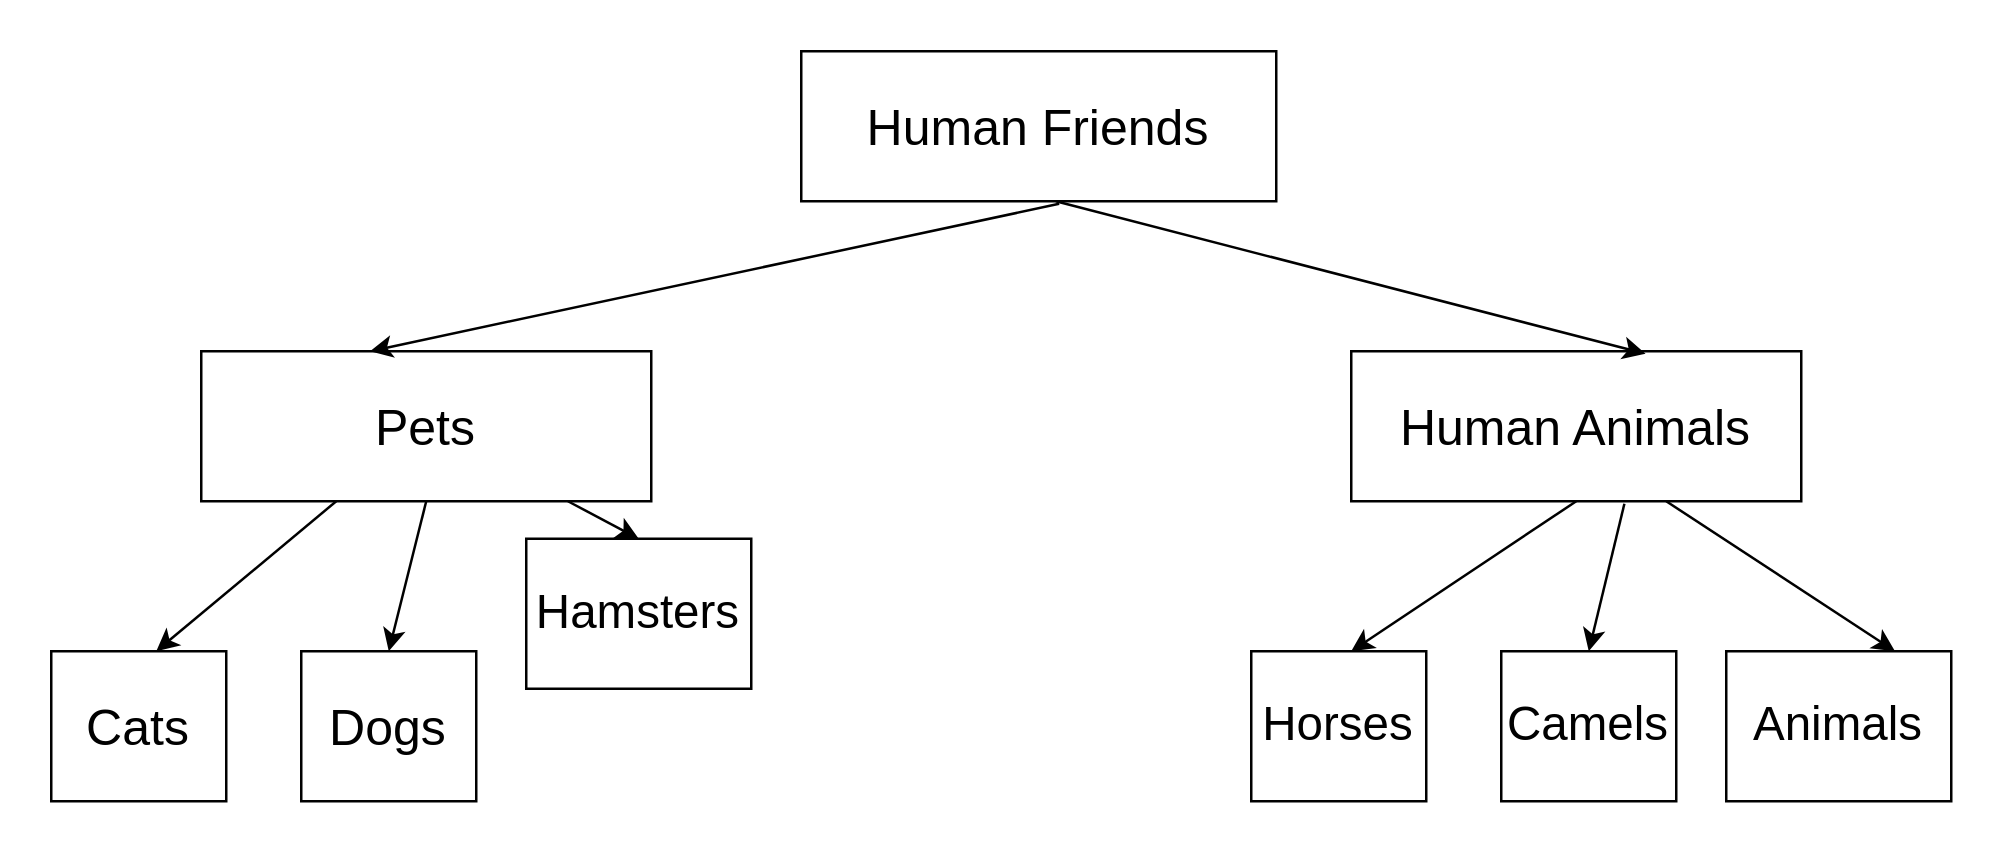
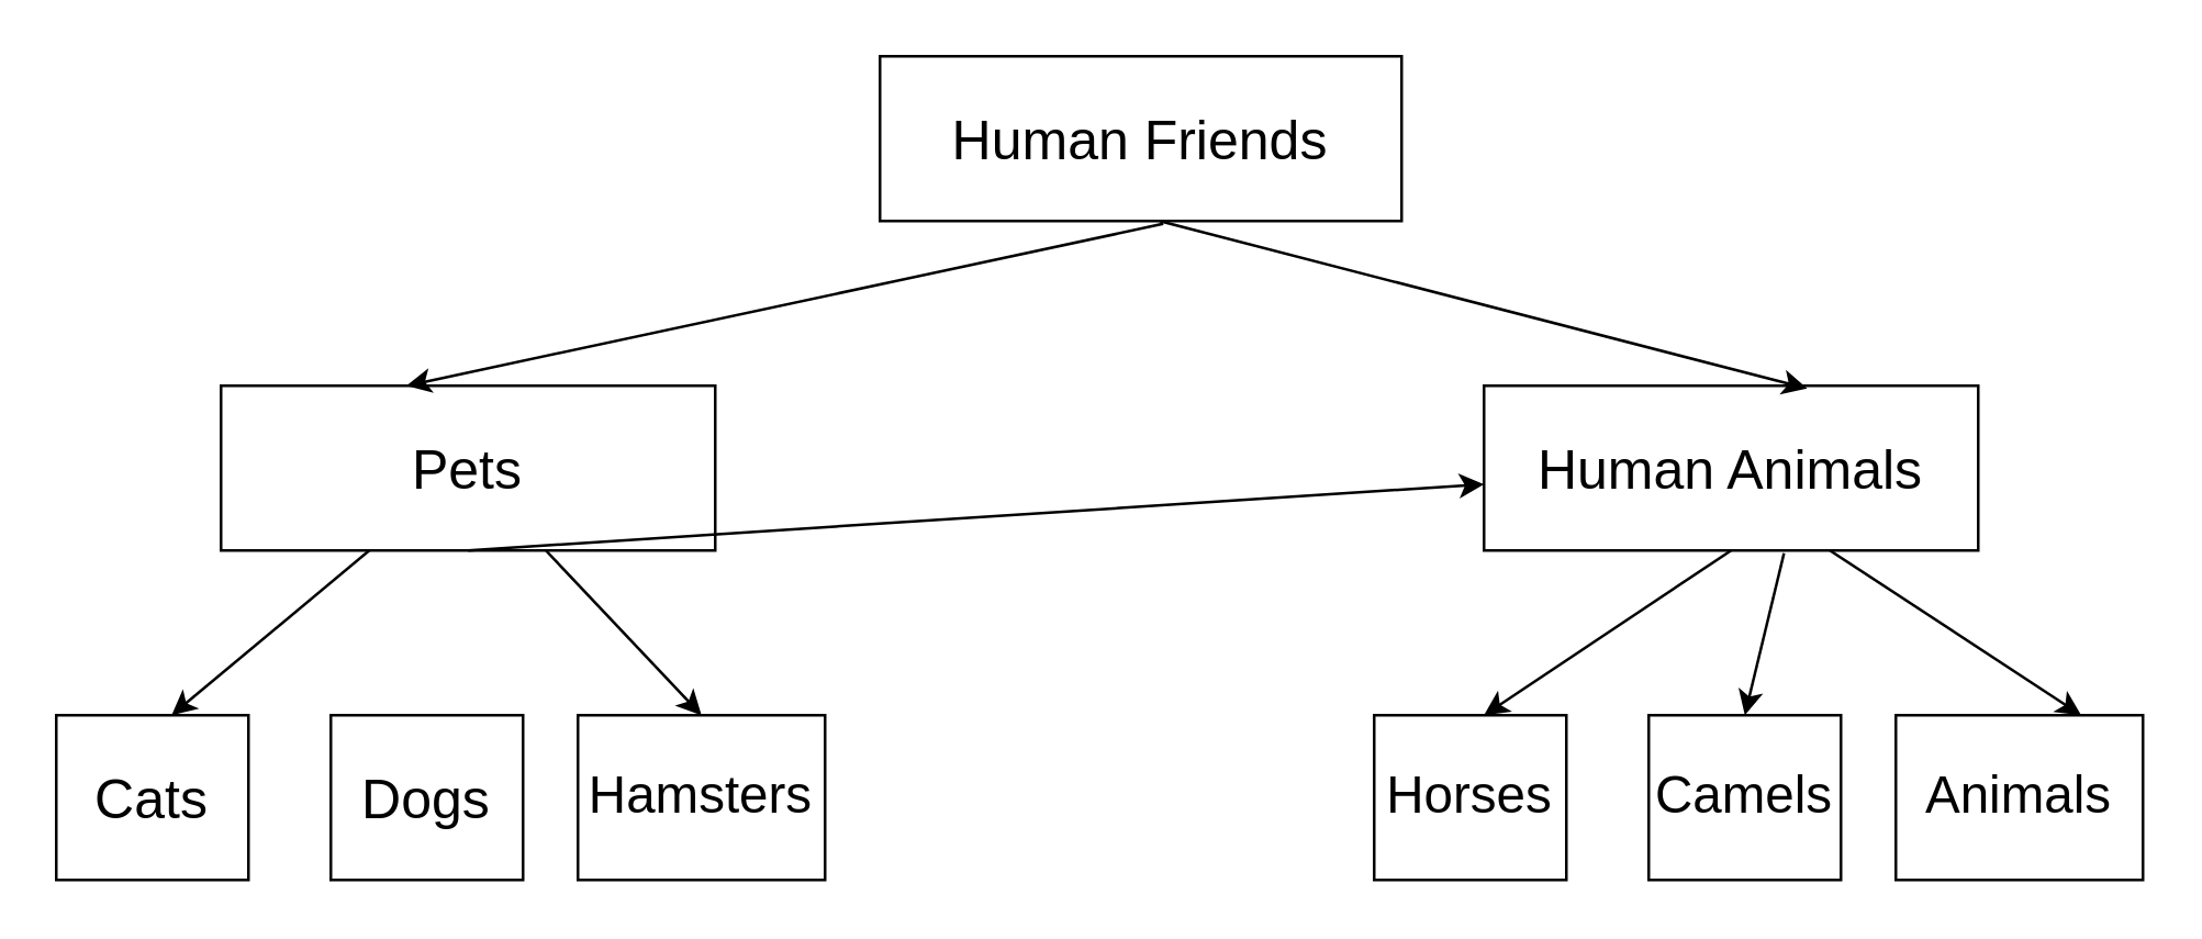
- <mxCell id="14" value="" style="endArrow=classic;html=1;rounded=0;exitX=0.5;exitY=1;exitDx=0;exitDy=0;entryX=0.5;entryY=0;entryDx=0;entryDy=0;" edge="1" parent="1" source="3" target="7"><mxGeometry width="50" height="50" relative="1" as="geometry"><mxPoint x="220" y="470" as="sourcePoint" /><mxPoint x="270" y="420" as="targetPoint" /></mxGeometry></mxCell>
+ <mxCell id="14" value="" style="endArrow=classic;html=1;rounded=0;exitX=0.5;exitY=1;exitDx=0;exitDy=0;" edge="1" parent="1" source="3" target="4"><mxGeometry width="50" height="50" relative="1" as="geometry"><mxPoint x="220" y="470" as="sourcePoint" /><mxPoint x="270" y="420" as="targetPoint" /></mxGeometry></mxCell>
- <mxCell id="6" value="&lt;font style=&quot;font-size: 19px;&quot;&gt;Hamsters&lt;/font&gt;" style="rounded=0;whiteSpace=wrap;html=1;" vertex="1" parent="1"><mxGeometry x="210" y="215" width="90" height="60" as="geometry" /></mxCell>
+ <mxCell id="6" value="&lt;font style=&quot;font-size: 19px;&quot;&gt;Hamsters&lt;/font&gt;" style="rounded=0;whiteSpace=wrap;html=1;" vertex="1" parent="1"><mxGeometry x="210" y="260" width="90" height="60" as="geometry" /></mxCell>
